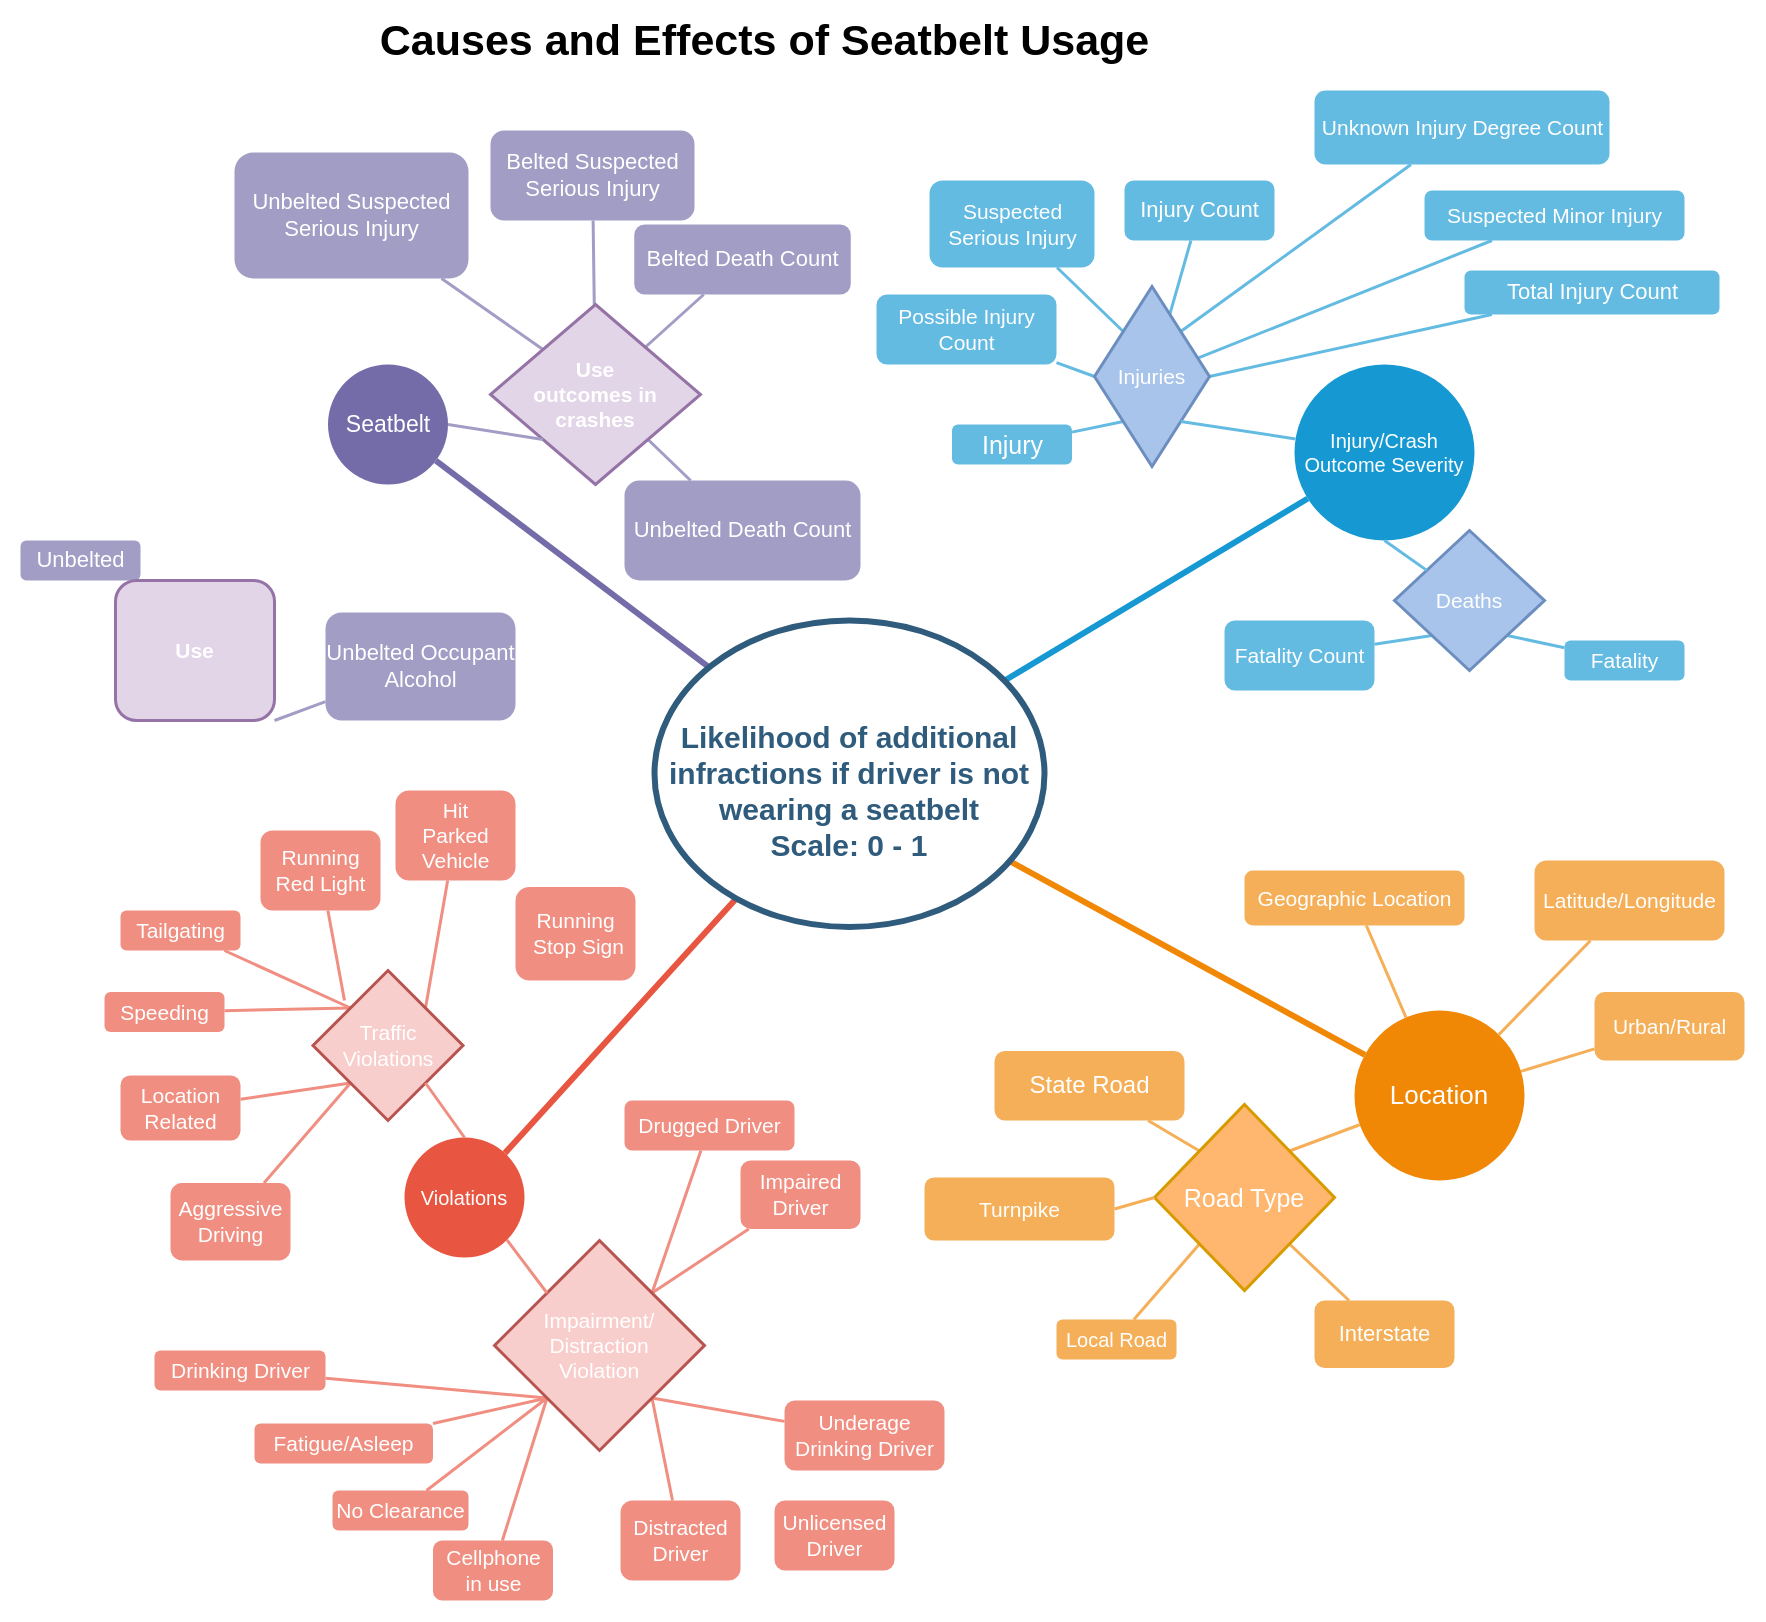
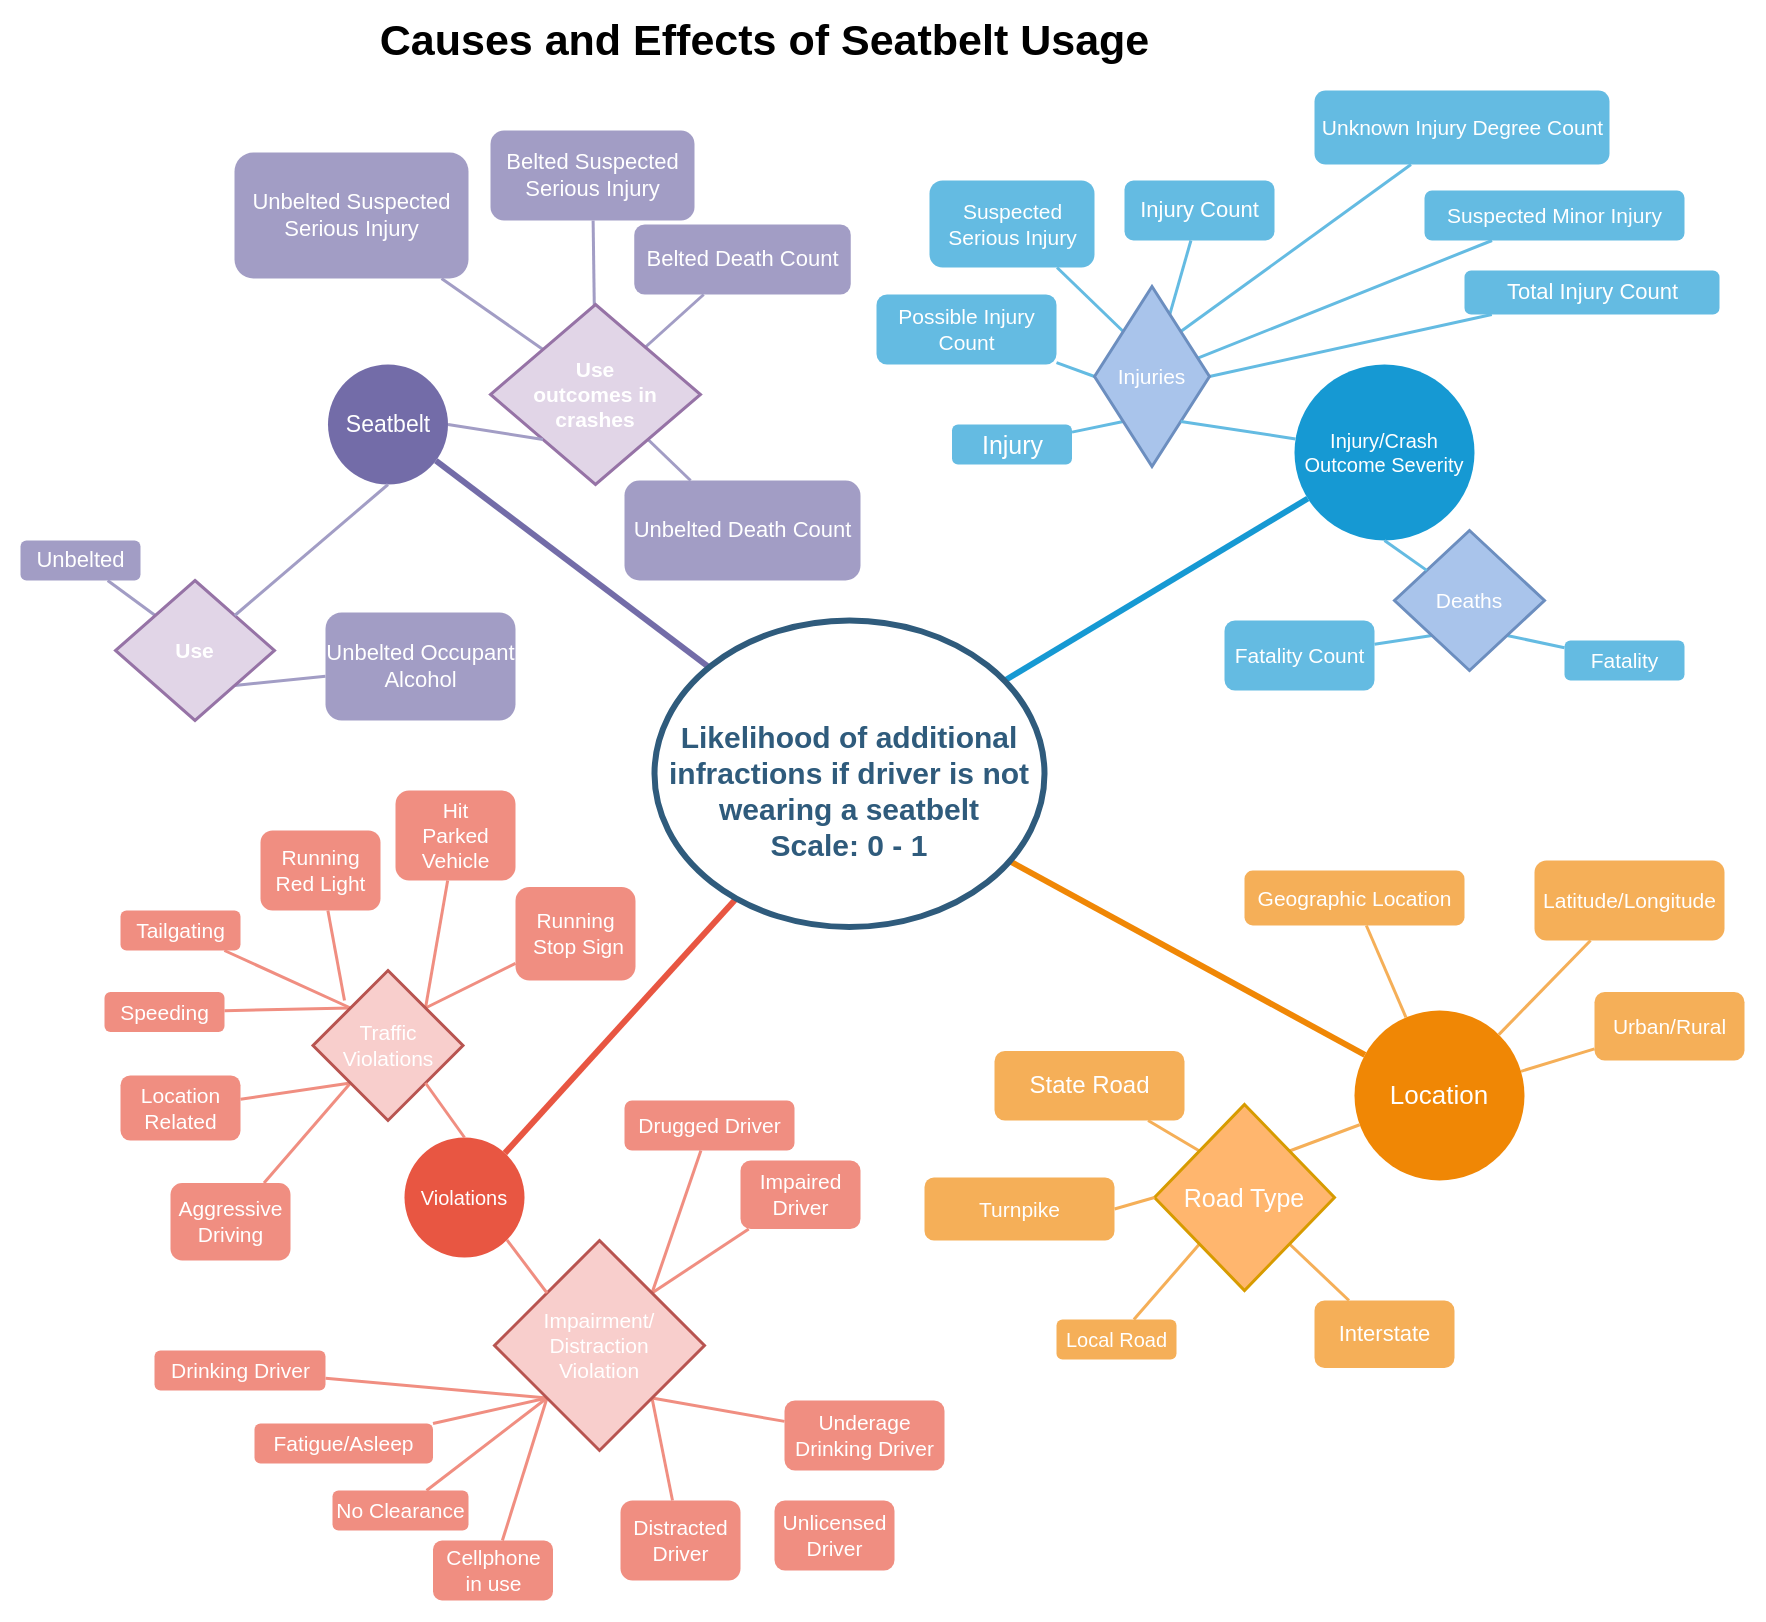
+ <mxCell id="86" value="" style="edgeStyle=none;endArrow=none;strokeWidth=3;strokeColor=#A29DC5;html=1;exitX=1;exitY=0;exitDx=0;exitDy=0;entryX=0.5;entryY=1;entryDx=0;entryDy=0;" edge="1" parent="1" source="85" target="65"><mxGeometry x="-1186.5" y="-631" width="100" height="100" as="geometry"><mxPoint x="244.25" y="625" as="sourcePoint" /><mxPoint x="326.818" y="590" as="targetPoint" /></mxGeometry></mxCell>
- <mxCell id="85" value="&lt;font color=&quot;#ffffff&quot;&gt;&lt;b&gt;Use&lt;/b&gt;&lt;/font&gt;" style="whiteSpace=wrap;html=1;strokeWidth=3;fillColor=#e1d5e7;fontSize=21;strokeColor=#9673a6;rounded=1;" vertex="1" parent="1"><mxGeometry x="115" y="580" width="159" height="140" as="geometry" /></mxCell>
+ <mxCell id="85" value="&lt;font color=&quot;#ffffff&quot;&gt;&lt;b&gt;Use&lt;/b&gt;&lt;/font&gt;" style="rhombus;whiteSpace=wrap;html=1;strokeWidth=3;fillColor=#e1d5e7;fontSize=21;strokeColor=#9673a6;" vertex="1" parent="1"><mxGeometry x="115" y="580" width="159" height="140" as="geometry" /></mxCell>
+ <mxCell id="53" value="" style="edgeStyle=none;endArrow=none;strokeWidth=3;strokeColor=#F08E81;html=1;exitX=1;exitY=0;exitDx=0;exitDy=0;" parent="1" source="97" target="41" edge="1"><mxGeometry x="246" y="-55" width="100" height="100" as="geometry"><mxPoint x="408" y="980" as="sourcePoint" /><mxPoint x="60" y="-75" as="targetPoint" /></mxGeometry></mxCell>
